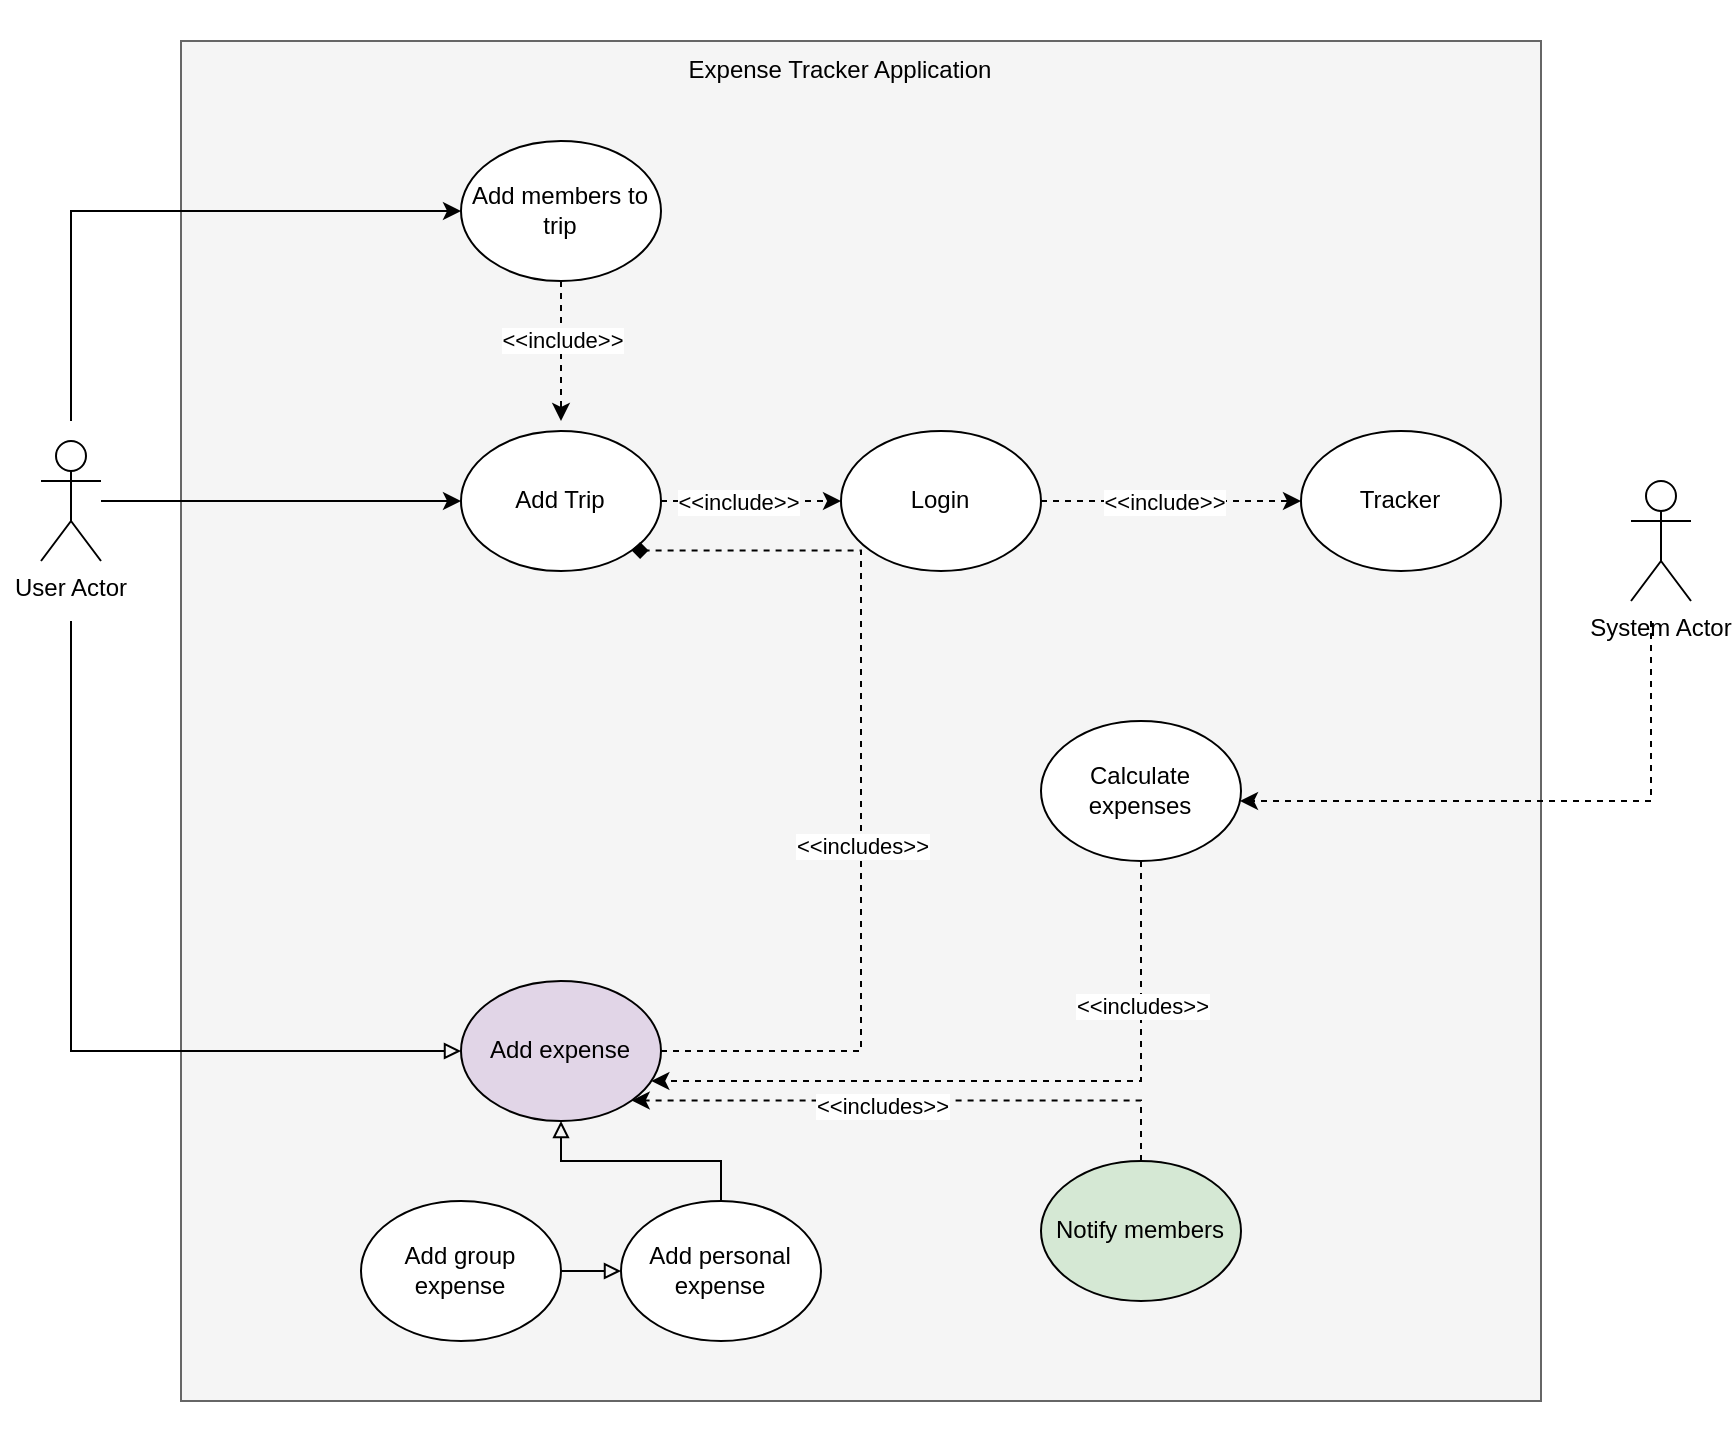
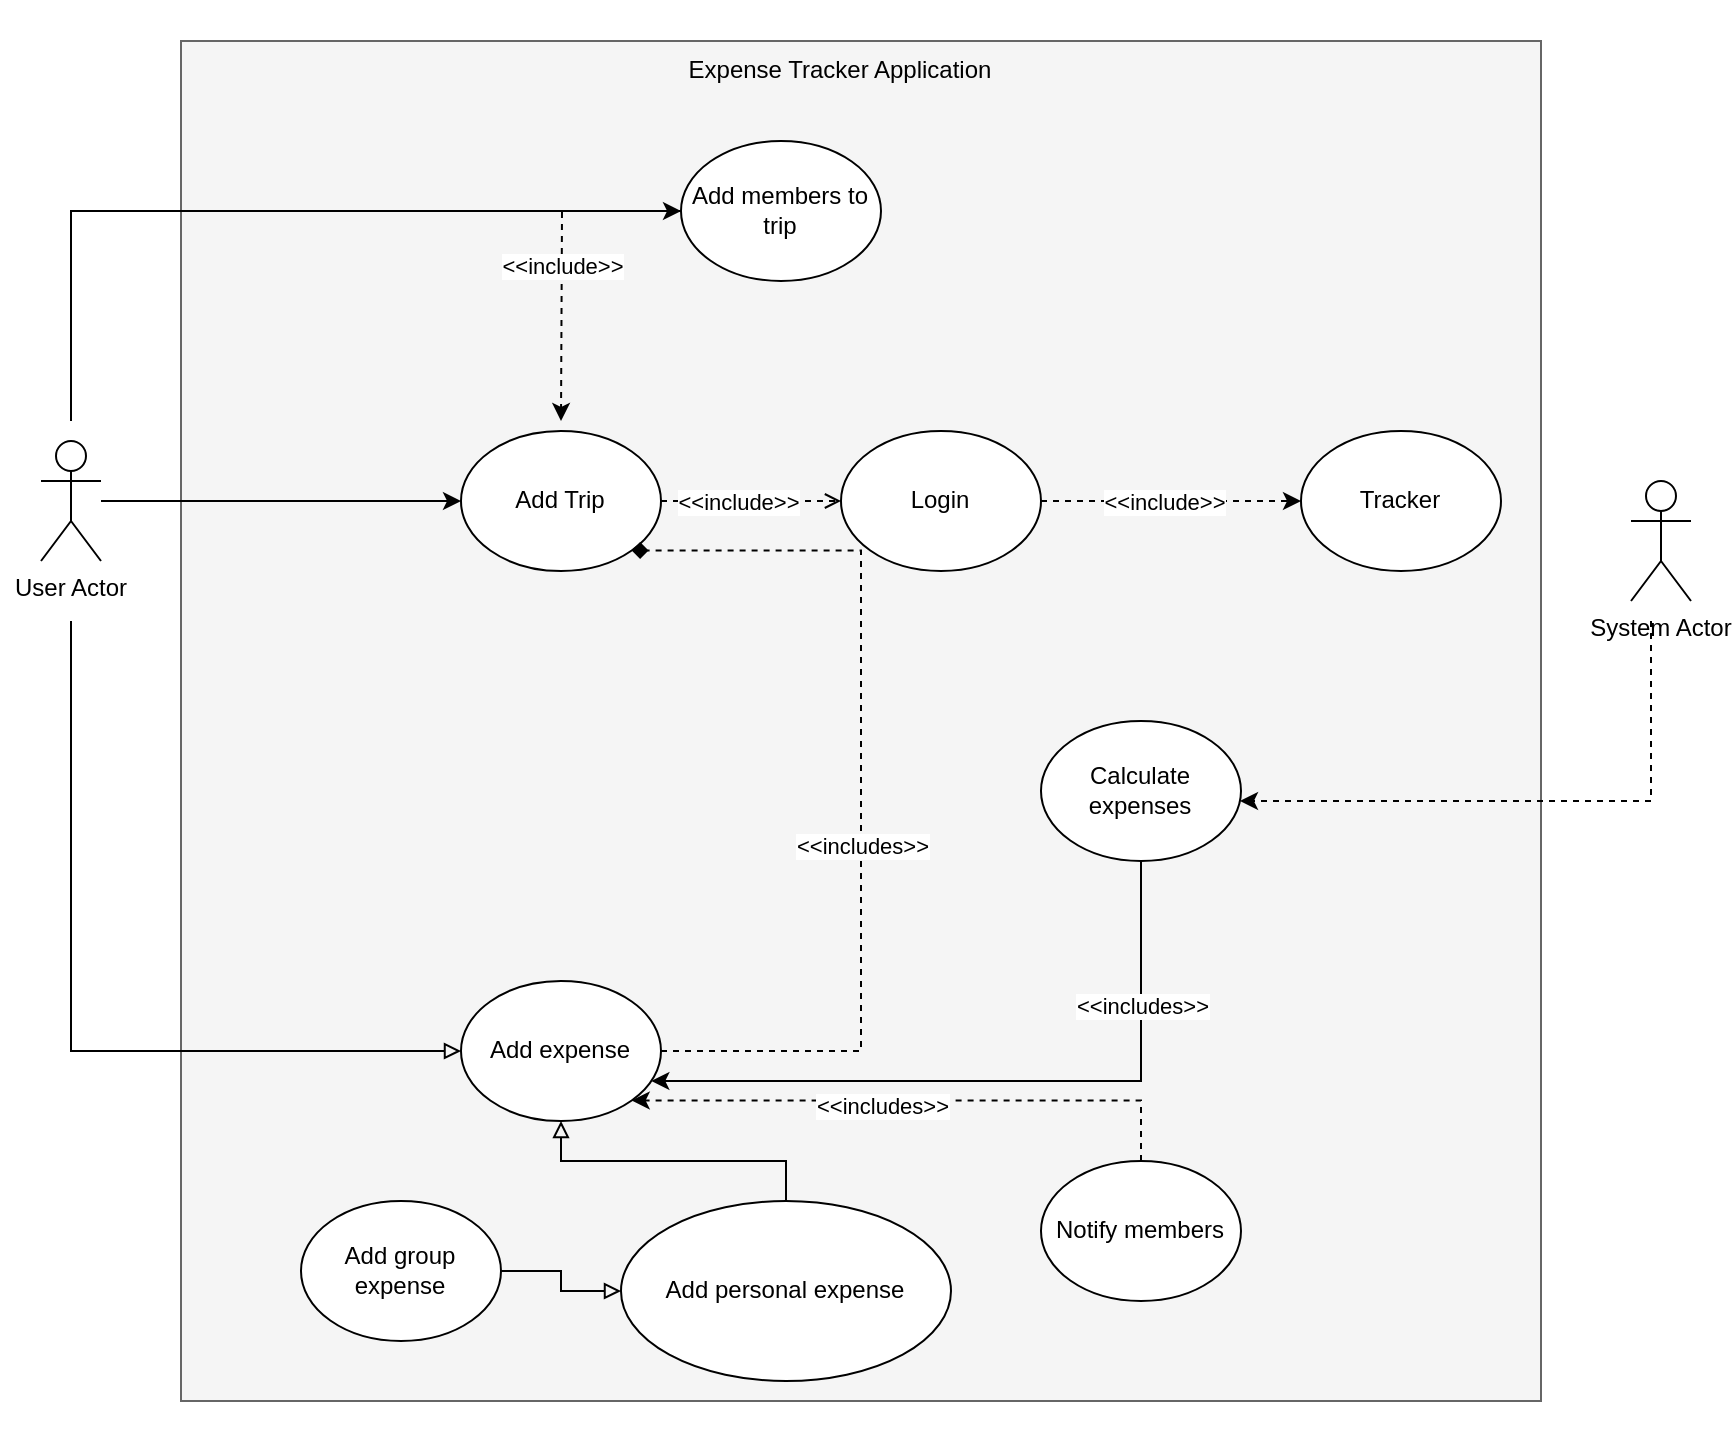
- <mxCell id="16" value="Add members to trip" style="ellipse;whiteSpace=wrap;html=1;" vertex="1" parent="1"><mxGeometry x="230" y="70" width="100" height="70" as="geometry" /></mxCell>
+ <mxCell id="16" value="Add members to trip" style="ellipse;whiteSpace=wrap;html=1;" vertex="1" parent="1"><mxGeometry x="340" y="70" width="100" height="70" as="geometry" /></mxCell>
- <mxCell id="7" style="edgeStyle=orthogonalEdgeStyle;rounded=0;orthogonalLoop=1;jettySize=auto;html=1;entryX=0;entryY=0.5;entryDx=0;entryDy=0;dashed=1;" edge="1" parent="1" source="9" target="12"><mxGeometry relative="1" as="geometry" /></mxCell>
+ <mxCell id="7" style="edgeStyle=orthogonalEdgeStyle;rounded=0;orthogonalLoop=1;jettySize=auto;html=1;entryX=0;entryY=0.5;entryDx=0;entryDy=0;dashed=1;endArrow=open;" edge="1" parent="1" source="9" target="12"><mxGeometry relative="1" as="geometry" /></mxCell>
- <mxCell id="19" value="Add expense" style="ellipse;whiteSpace=wrap;html=1;fillColor=#e1d5e7;" vertex="1" parent="1"><mxGeometry x="230" y="490" width="100" height="70" as="geometry" /></mxCell>
+ <mxCell id="19" value="Add expense" style="ellipse;whiteSpace=wrap;html=1;" vertex="1" parent="1"><mxGeometry x="230" y="490" width="100" height="70" as="geometry" /></mxCell>
- <mxCell id="27" style="edgeStyle=orthogonalEdgeStyle;rounded=0;orthogonalLoop=1;jettySize=auto;html=1;dashed=1;endArrow=classic;endFill=1;" edge="1" parent="1" source="29" target="19"><mxGeometry relative="1" as="geometry"><Array as="points"><mxPoint x="570" y="540" /></Array></mxGeometry></mxCell>
+ <mxCell id="27" style="edgeStyle=orthogonalEdgeStyle;rounded=0;orthogonalLoop=1;jettySize=auto;html=1;dashed=0;endArrow=classic;endFill=1;" edge="1" parent="1" source="29" target="19"><mxGeometry relative="1" as="geometry"><Array as="points"><mxPoint x="570" y="540" /></Array></mxGeometry></mxCell>
- <mxCell id="32" value="Notify members" style="ellipse;whiteSpace=wrap;html=1;fillColor=#d5e8d4;" vertex="1" parent="1"><mxGeometry x="520" y="580" width="100" height="70" as="geometry" /></mxCell>
+ <mxCell id="32" value="Notify members" style="ellipse;whiteSpace=wrap;html=1;" vertex="1" parent="1"><mxGeometry x="520" y="580" width="100" height="70" as="geometry" /></mxCell>
- <mxCell id="21" value="Add group expense" style="ellipse;whiteSpace=wrap;html=1;" vertex="1" parent="1"><mxGeometry x="180" y="600" width="100" height="70" as="geometry" /></mxCell>
+ <mxCell id="21" value="Add group expense" style="ellipse;whiteSpace=wrap;html=1;" vertex="1" parent="1"><mxGeometry x="150" y="600" width="100" height="70" as="geometry" /></mxCell>
- <mxCell id="23" value="Add personal expense" style="ellipse;whiteSpace=wrap;html=1;" vertex="1" parent="1"><mxGeometry x="310" y="600" width="100" height="70" as="geometry" /></mxCell>
+ <mxCell id="23" value="Add personal expense" style="ellipse;whiteSpace=wrap;html=1;" vertex="1" parent="1"><mxGeometry x="310" y="600" width="165" height="90" as="geometry" /></mxCell>
